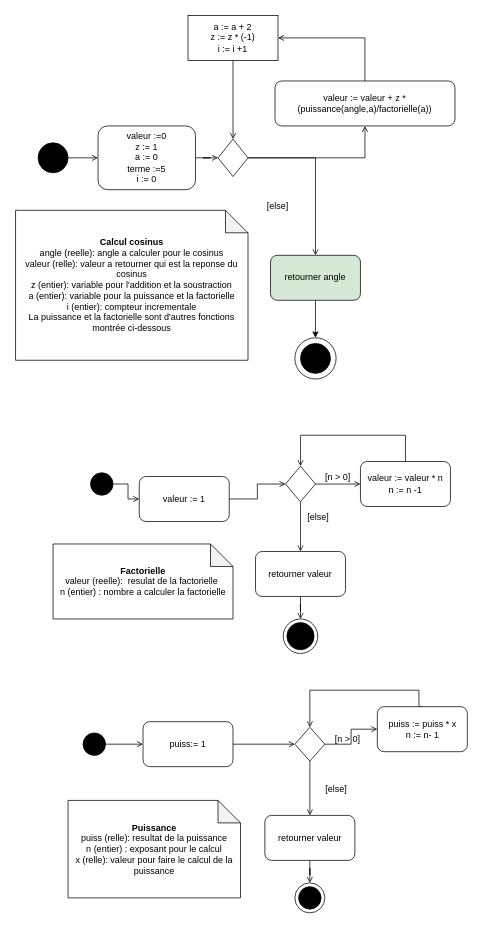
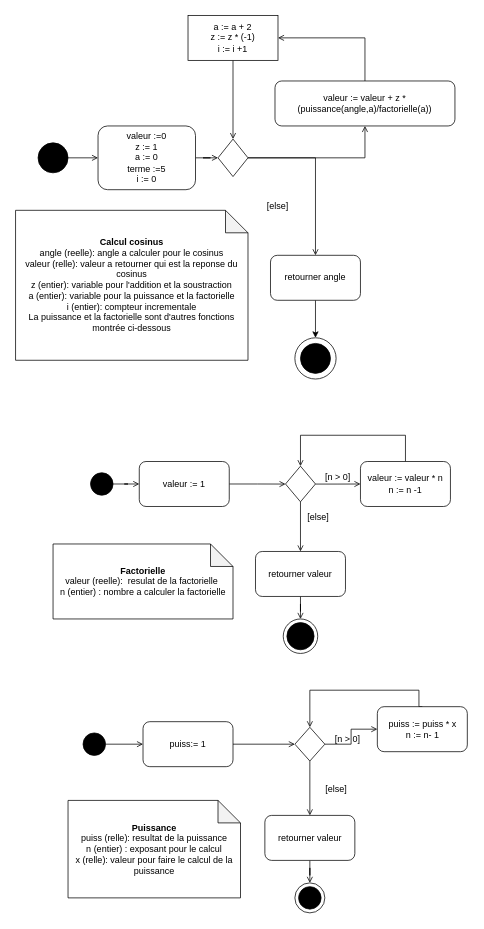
- <mxCell id="24" value="retourner angle" style="rounded=1;whiteSpace=wrap;html=1;fillColor=#d5e8d4;" parent="1" vertex="1"><mxGeometry x="360" y="340" width="120" height="60" as="geometry" /></mxCell>
+ <mxCell id="24" value="retourner angle" style="rounded=1;whiteSpace=wrap;html=1;" parent="1" vertex="1"><mxGeometry x="360" y="340" width="120" height="60" as="geometry" /></mxCell>
- <mxCell id="12" value="valeur := 1" style="rounded=1;whiteSpace=wrap;html=1;fillColor=#FFFFFF;strokeColor=#000000;" parent="1" vertex="1"><mxGeometry x="185" y="635" width="120" height="60" as="geometry" /></mxCell>
+ <mxCell id="12" value="valeur := 1" style="rounded=1;whiteSpace=wrap;html=1;fillColor=#FFFFFF;strokeColor=#000000;" parent="1" vertex="1"><mxGeometry x="185" y="615" width="120" height="60" as="geometry" /></mxCell>
